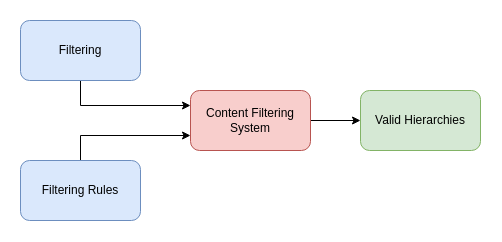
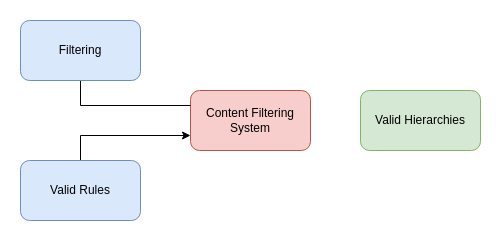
- <mxCell id="6" style="edgeStyle=orthogonalEdgeStyle;rounded=0;orthogonalLoop=1;jettySize=auto;html=1;exitX=0.5;exitY=1;exitDx=0;exitDy=0;entryX=0;entryY=0.25;entryDx=0;entryDy=0;" edge="1" parent="1" source="7" target="3"><mxGeometry relative="1" as="geometry"><Array as="points"><mxPoint x="80" y="105" /></Array></mxGeometry></mxCell>
+ <mxCell id="6" style="edgeStyle=orthogonalEdgeStyle;rounded=0;orthogonalLoop=1;jettySize=auto;html=1;exitX=0.5;exitY=1;exitDx=0;exitDy=0;entryX=0;entryY=0.25;entryDx=0;entryDy=0;endArrow=none;" edge="1" parent="1" source="7" target="3"><mxGeometry relative="1" as="geometry"><Array as="points"><mxPoint x="80" y="105" /></Array></mxGeometry></mxCell>
- <mxCell id="2" style="edgeStyle=orthogonalEdgeStyle;rounded=0;orthogonalLoop=1;jettySize=auto;html=1;exitX=1;exitY=0.5;exitDx=0;exitDy=0;" edge="1" parent="1" source="3" target="8"><mxGeometry relative="1" as="geometry" /></mxCell>
- <mxCell id="5" value="Filtering Rules" style="rounded=1;whiteSpace=wrap;html=1;fillColor=#dae8fc;strokeColor=#6c8ebf;" vertex="1" parent="1"><mxGeometry x="20" y="160" width="120" height="60" as="geometry" /></mxCell>
+ <mxCell id="5" value="Valid Rules" style="rounded=1;whiteSpace=wrap;html=1;fillColor=#dae8fc;strokeColor=#6c8ebf;" vertex="1" parent="1"><mxGeometry x="20" y="160" width="120" height="60" as="geometry" /></mxCell>
